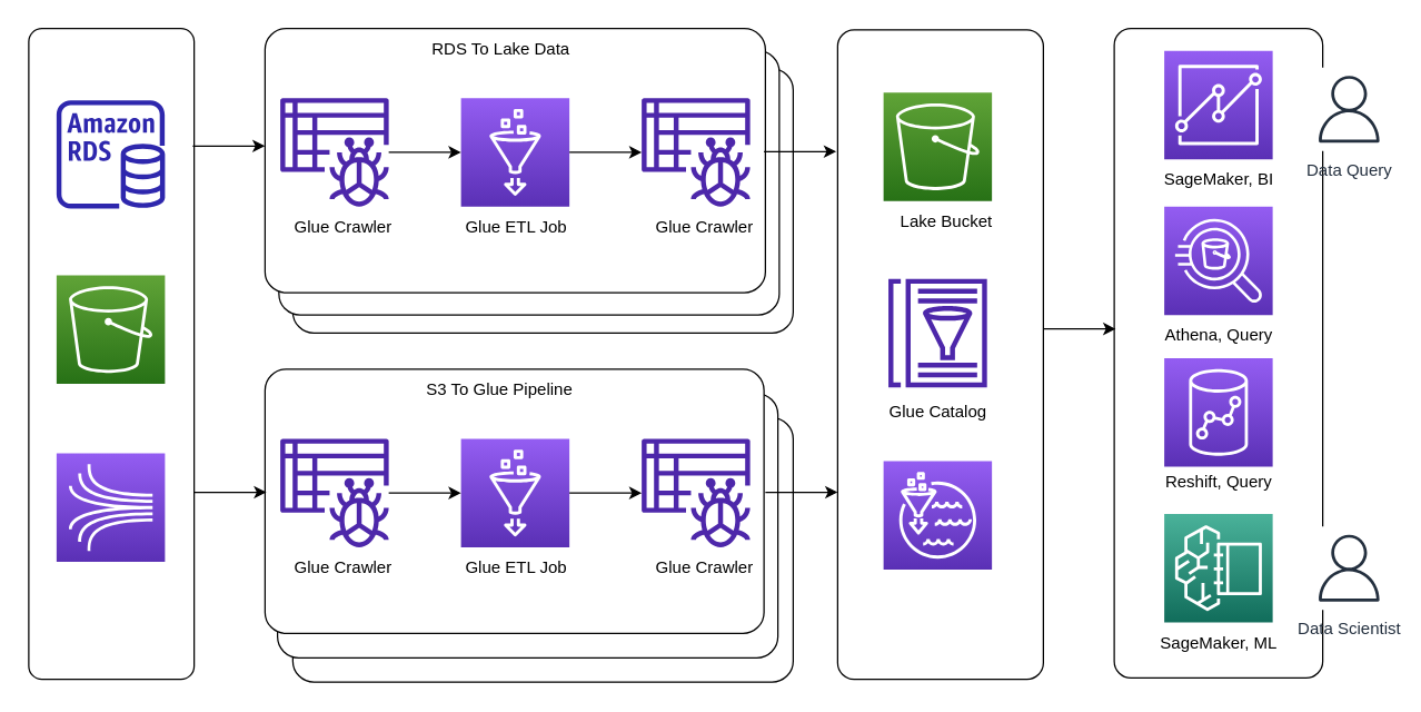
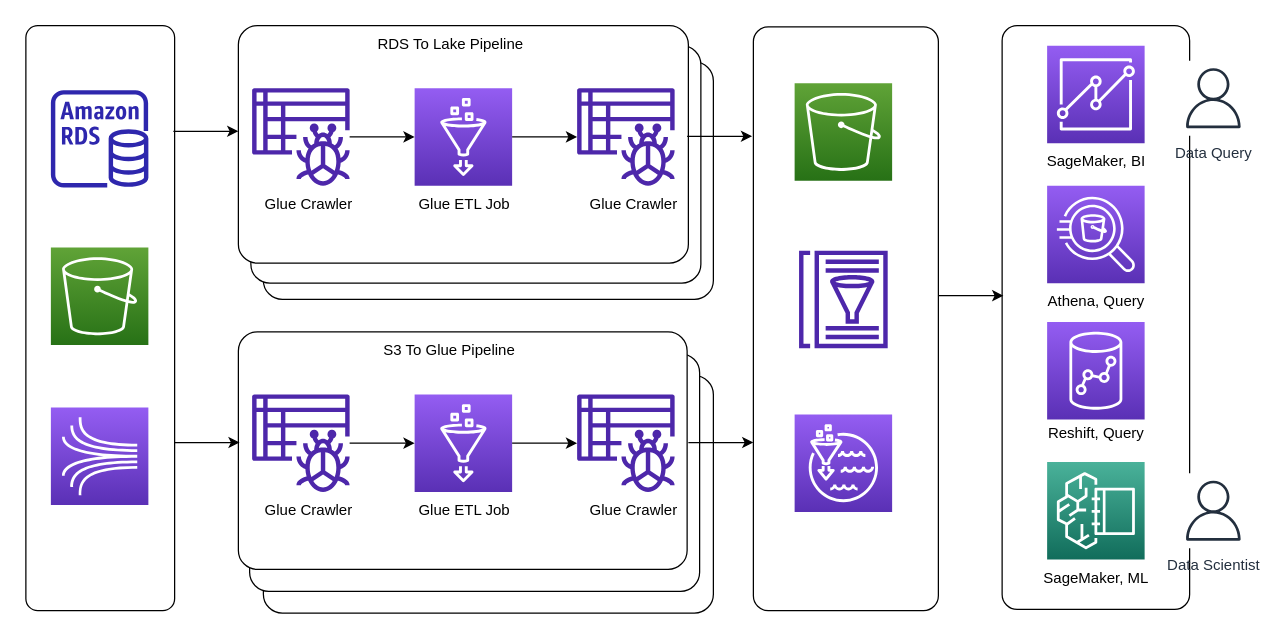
- <mxCell id="17" value="RDS To Lake Data" style="text;html=1;strokeColor=none;fillColor=none;align=center;verticalAlign=middle;whiteSpace=wrap;rounded=0;" vertex="1" parent="3"><mxGeometry x="272.25" width="135.5" height="30" as="geometry" /></mxCell>
+ <mxCell id="17" value="RDS To Lake Pipeline" style="text;html=1;strokeColor=none;fillColor=none;align=center;verticalAlign=middle;whiteSpace=wrap;rounded=0;" vertex="1" parent="3"><mxGeometry x="272.25" width="135.5" height="30" as="geometry" /></mxCell>
- <mxCell id="32" value="Lake Bucket" style="text;html=1;strokeColor=none;fillColor=none;align=center;verticalAlign=middle;whiteSpace=wrap;rounded=0;" vertex="1" parent="3"><mxGeometry x="615" y="124" width="91" height="30" as="geometry" /></mxCell>
- <mxCell id="33" value="Glue Catalog" style="text;html=1;strokeColor=none;fillColor=none;align=center;verticalAlign=middle;whiteSpace=wrap;rounded=0;" vertex="1" parent="3"><mxGeometry x="608.5" y="261" width="91" height="30" as="geometry" /></mxCell>
